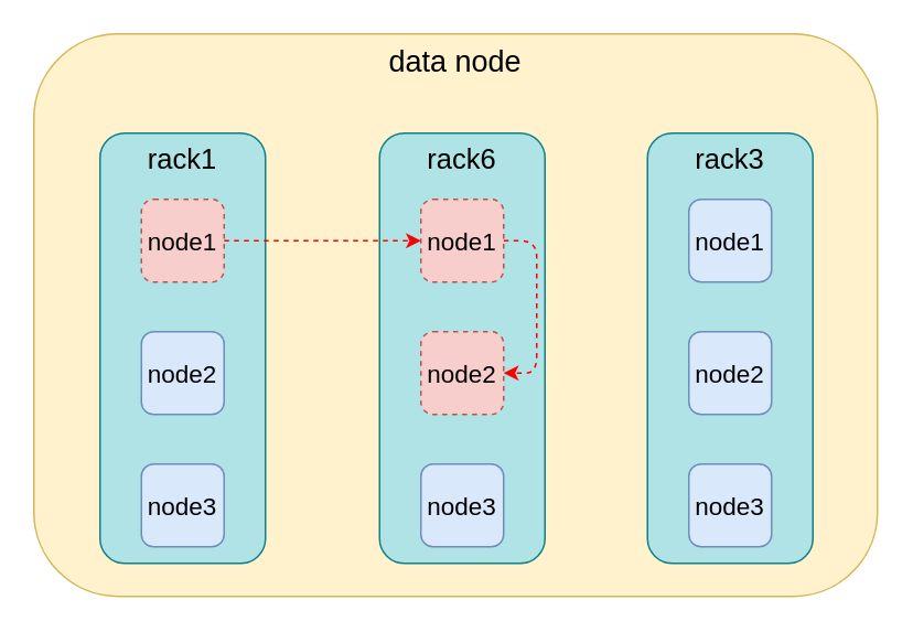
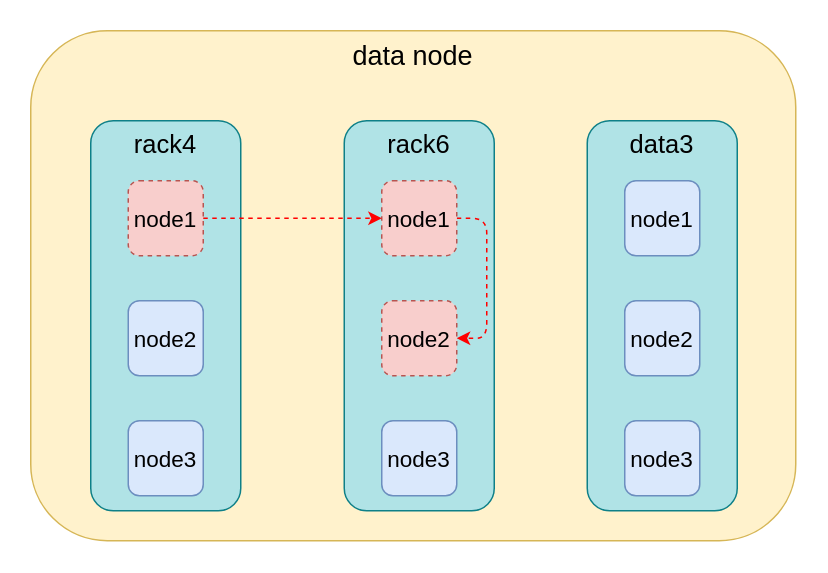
- <mxCell id="3" value="rack1" style="rounded=1;whiteSpace=wrap;html=1;fillColor=#b0e3e6;strokeColor=#0e8088;fontSize=17;align=center;verticalAlign=top;" vertex="1" parent="1"><mxGeometry x="60" y="80" width="100" height="260" as="geometry" /></mxCell>
+ <mxCell id="3" value="rack4" style="rounded=1;whiteSpace=wrap;html=1;fillColor=#b0e3e6;strokeColor=#0e8088;fontSize=17;align=center;verticalAlign=top;" vertex="1" parent="1"><mxGeometry x="60" y="80" width="100" height="260" as="geometry" /></mxCell>
- <mxCell id="12" value="rack3" style="rounded=1;whiteSpace=wrap;html=1;fillColor=#b0e3e6;strokeColor=#0e8088;fontSize=17;align=center;verticalAlign=top;" vertex="1" parent="1"><mxGeometry x="391" y="80" width="100" height="260" as="geometry" /></mxCell>
+ <mxCell id="12" value="data3" style="rounded=1;whiteSpace=wrap;html=1;fillColor=#b0e3e6;strokeColor=#0e8088;fontSize=17;align=center;verticalAlign=top;" vertex="1" parent="1"><mxGeometry x="391" y="80" width="100" height="260" as="geometry" /></mxCell>
